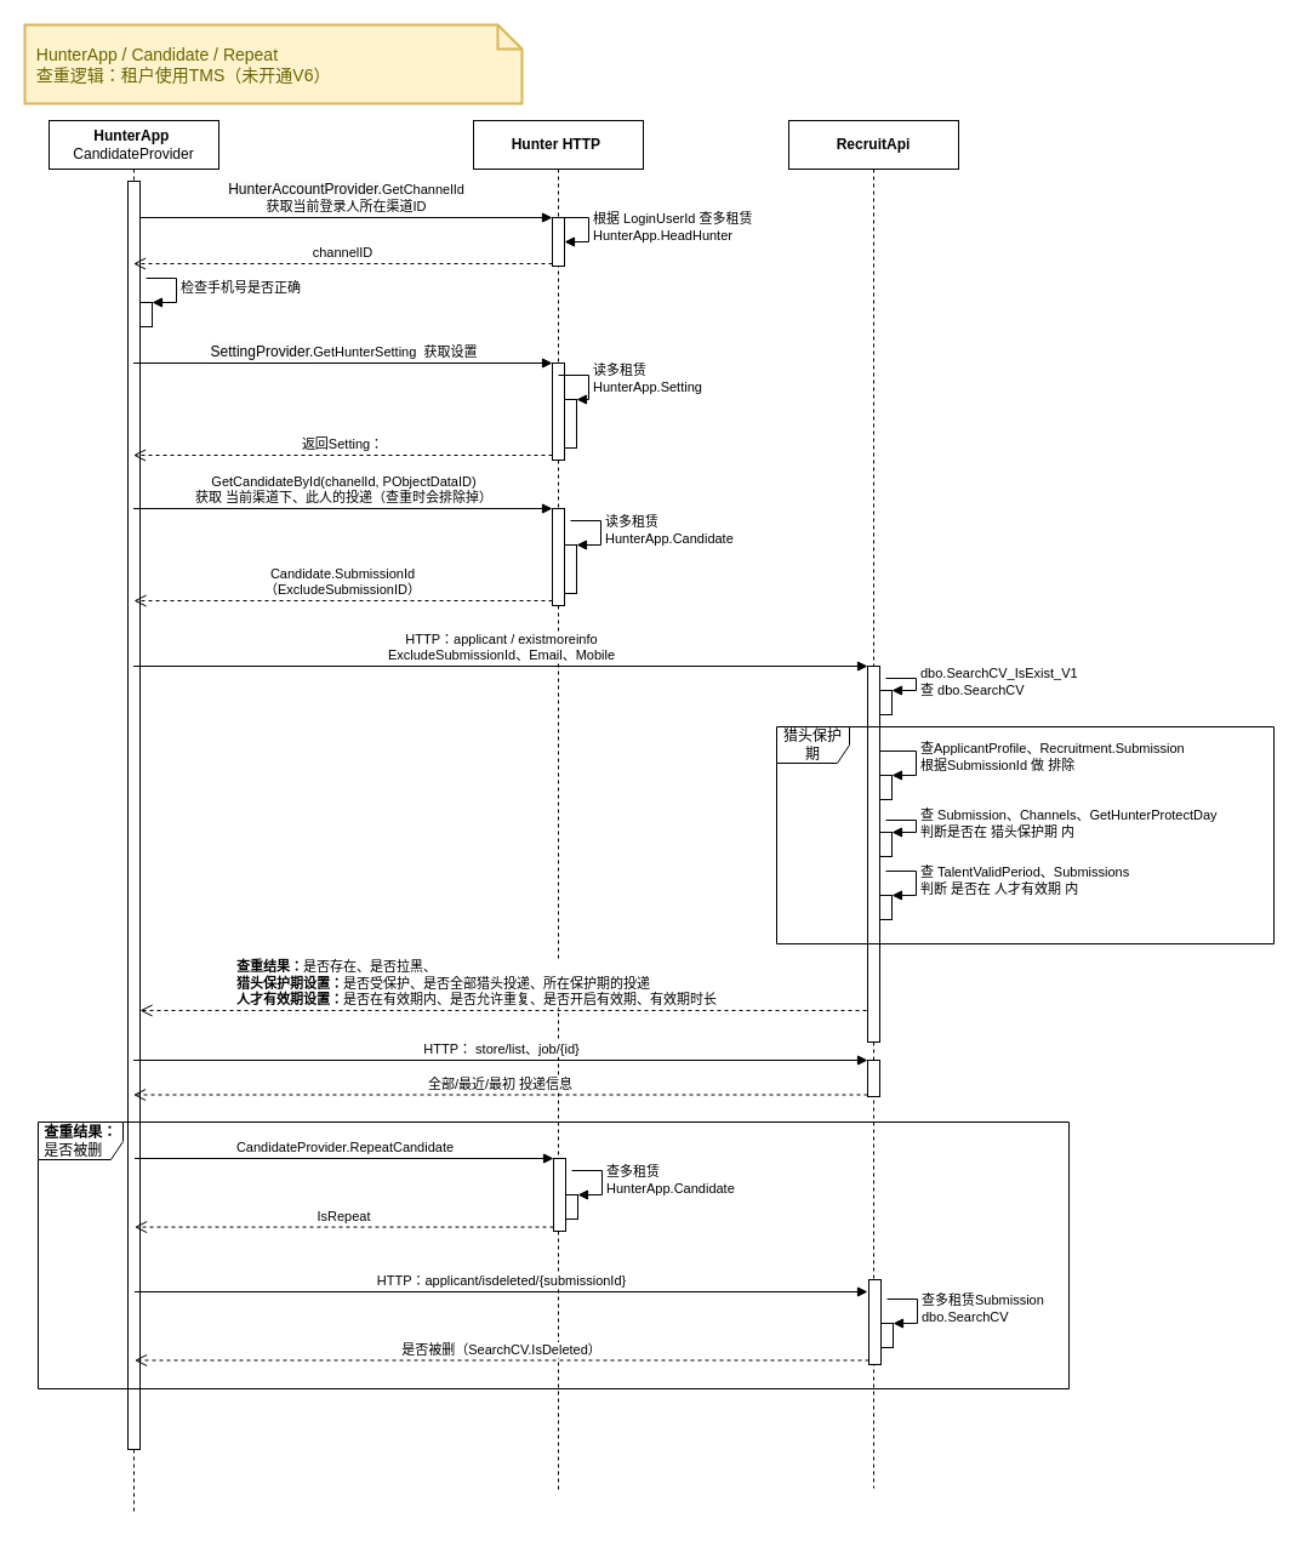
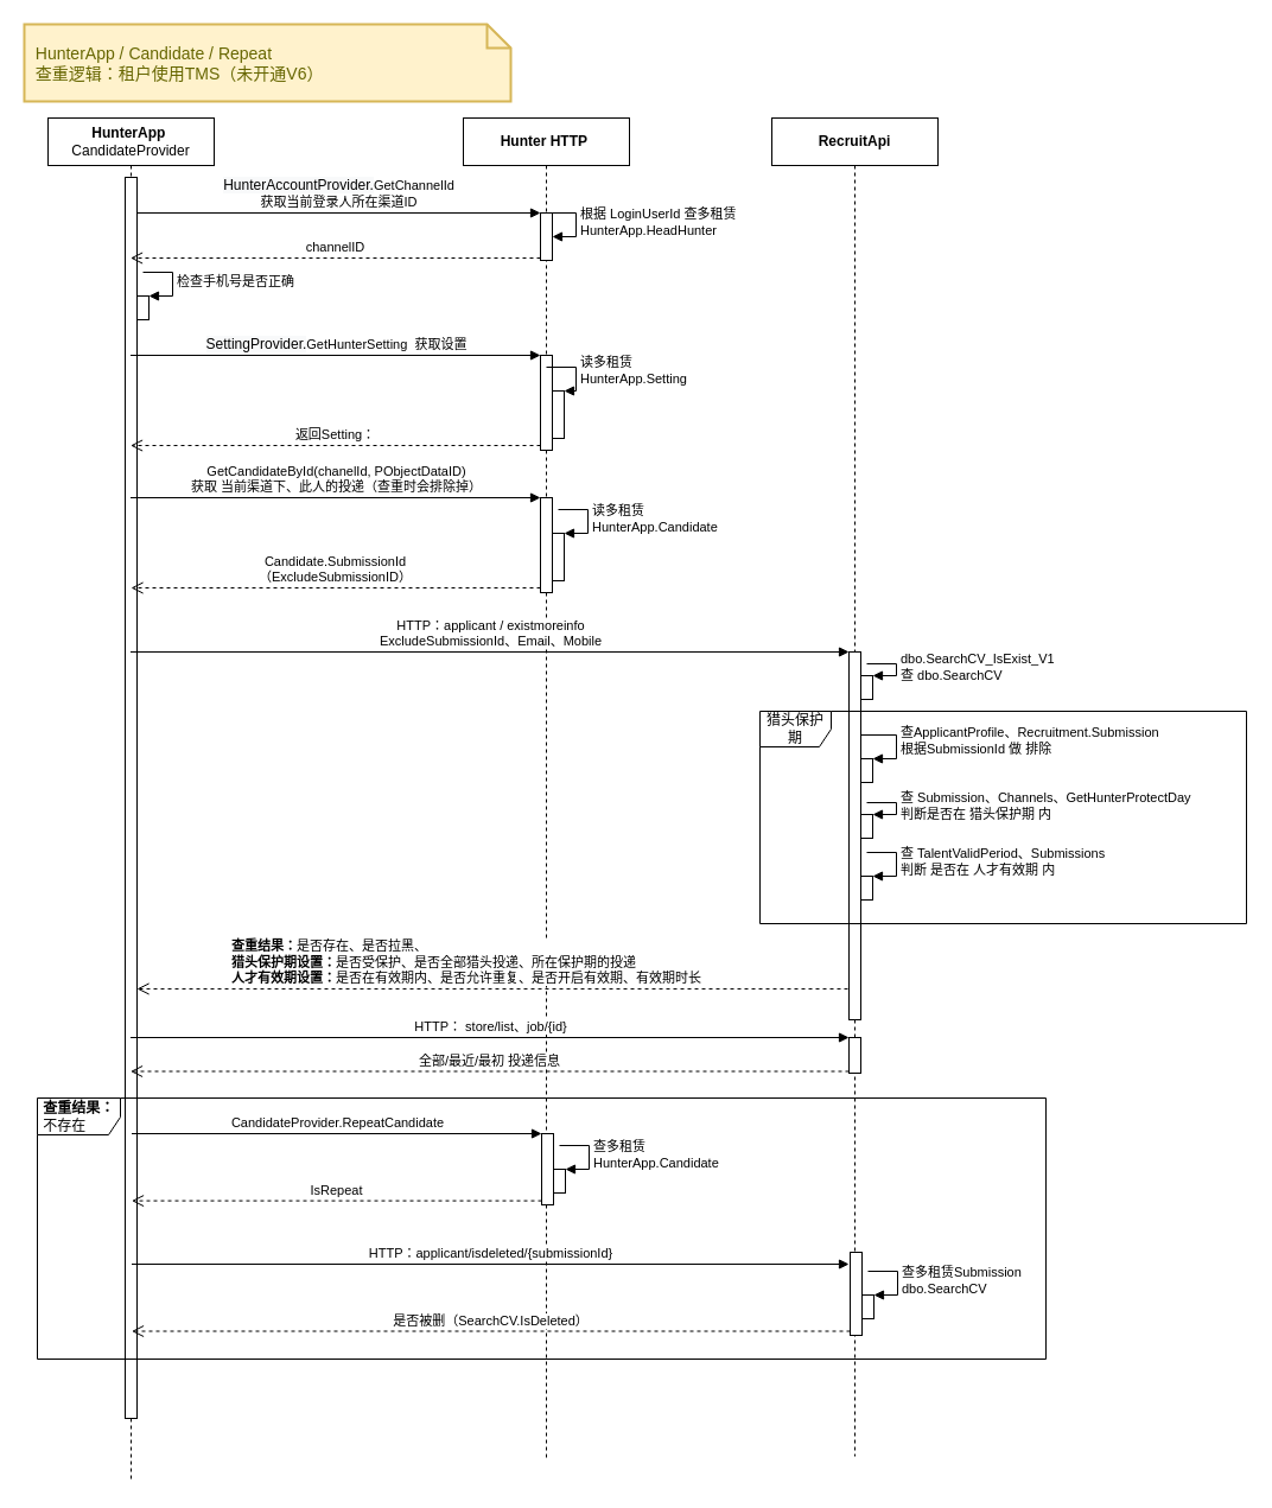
- <mxCell id="48" value="&lt;b&gt;&amp;nbsp;查重结果：&lt;br&gt;&lt;/b&gt;&amp;nbsp;是否被删" style="shape=umlFrame;whiteSpace=wrap;html=1;width=70;height=31;align=left;" vertex="1" parent="1"><mxGeometry x="31" y="925" width="850" height="220" as="geometry" /></mxCell>
+ <mxCell id="48" value="&lt;b&gt;&amp;nbsp;查重结果：&lt;br&gt;&lt;/b&gt;&amp;nbsp;不存在" style="shape=umlFrame;whiteSpace=wrap;html=1;width=70;height=31;align=left;" vertex="1" parent="1"><mxGeometry x="31" y="925" width="850" height="220" as="geometry" /></mxCell>
